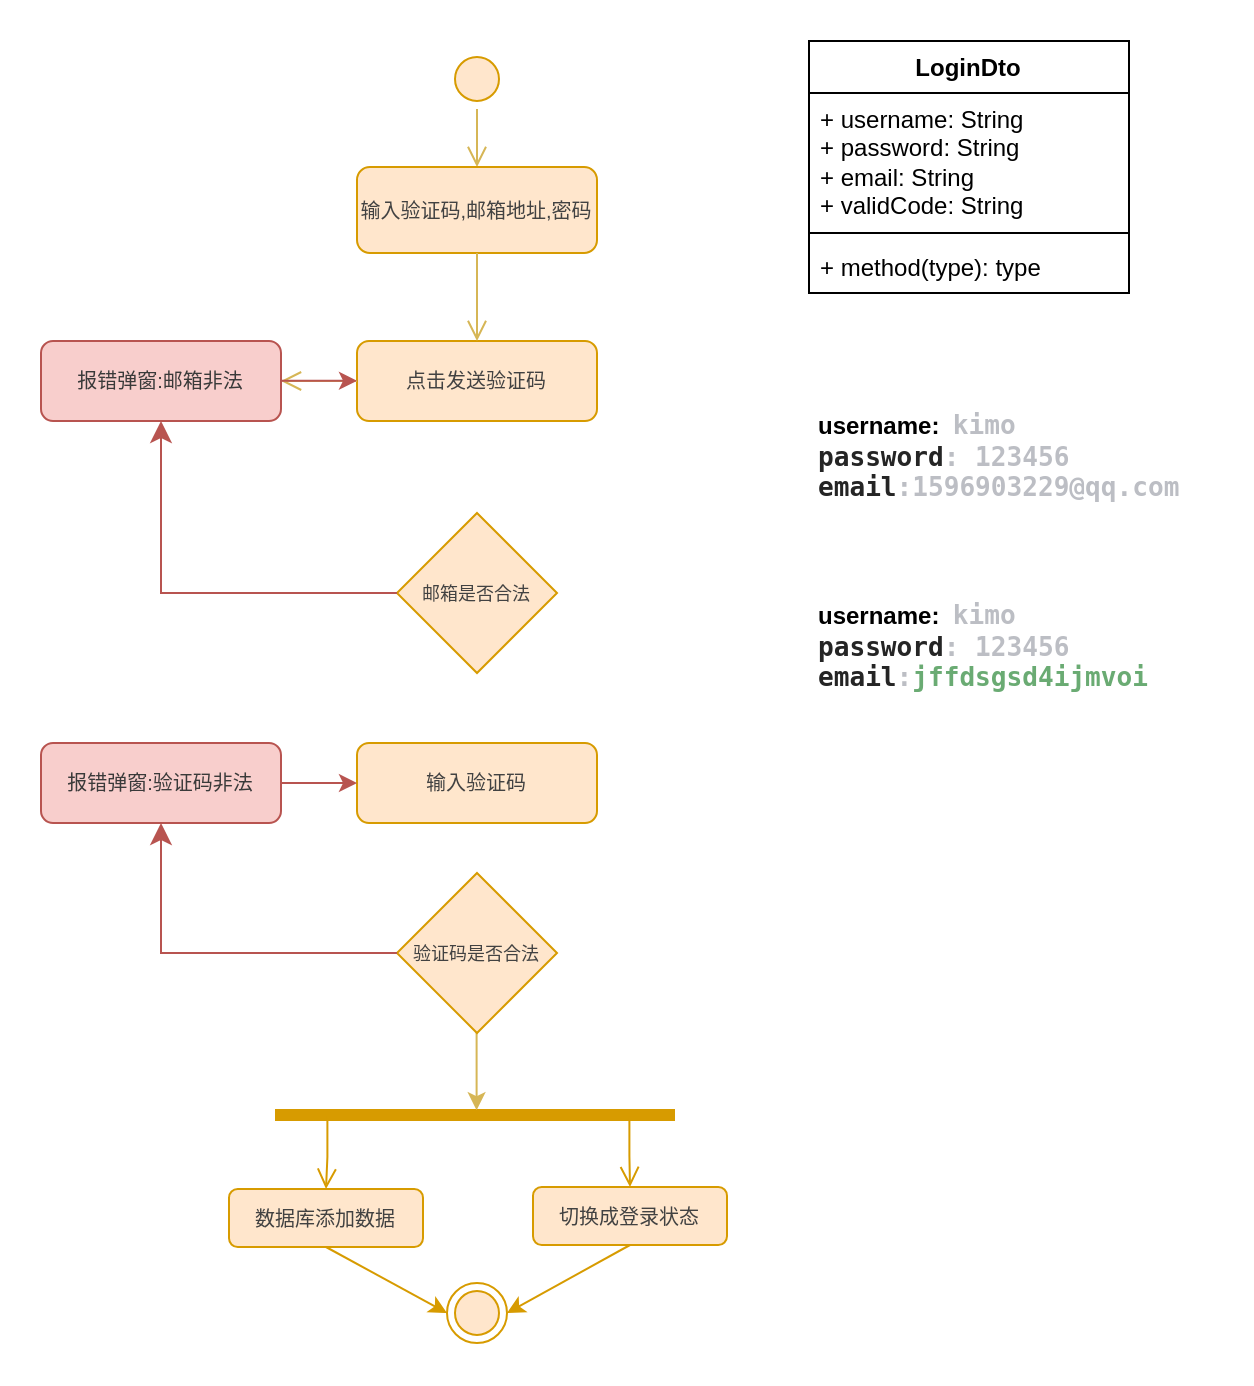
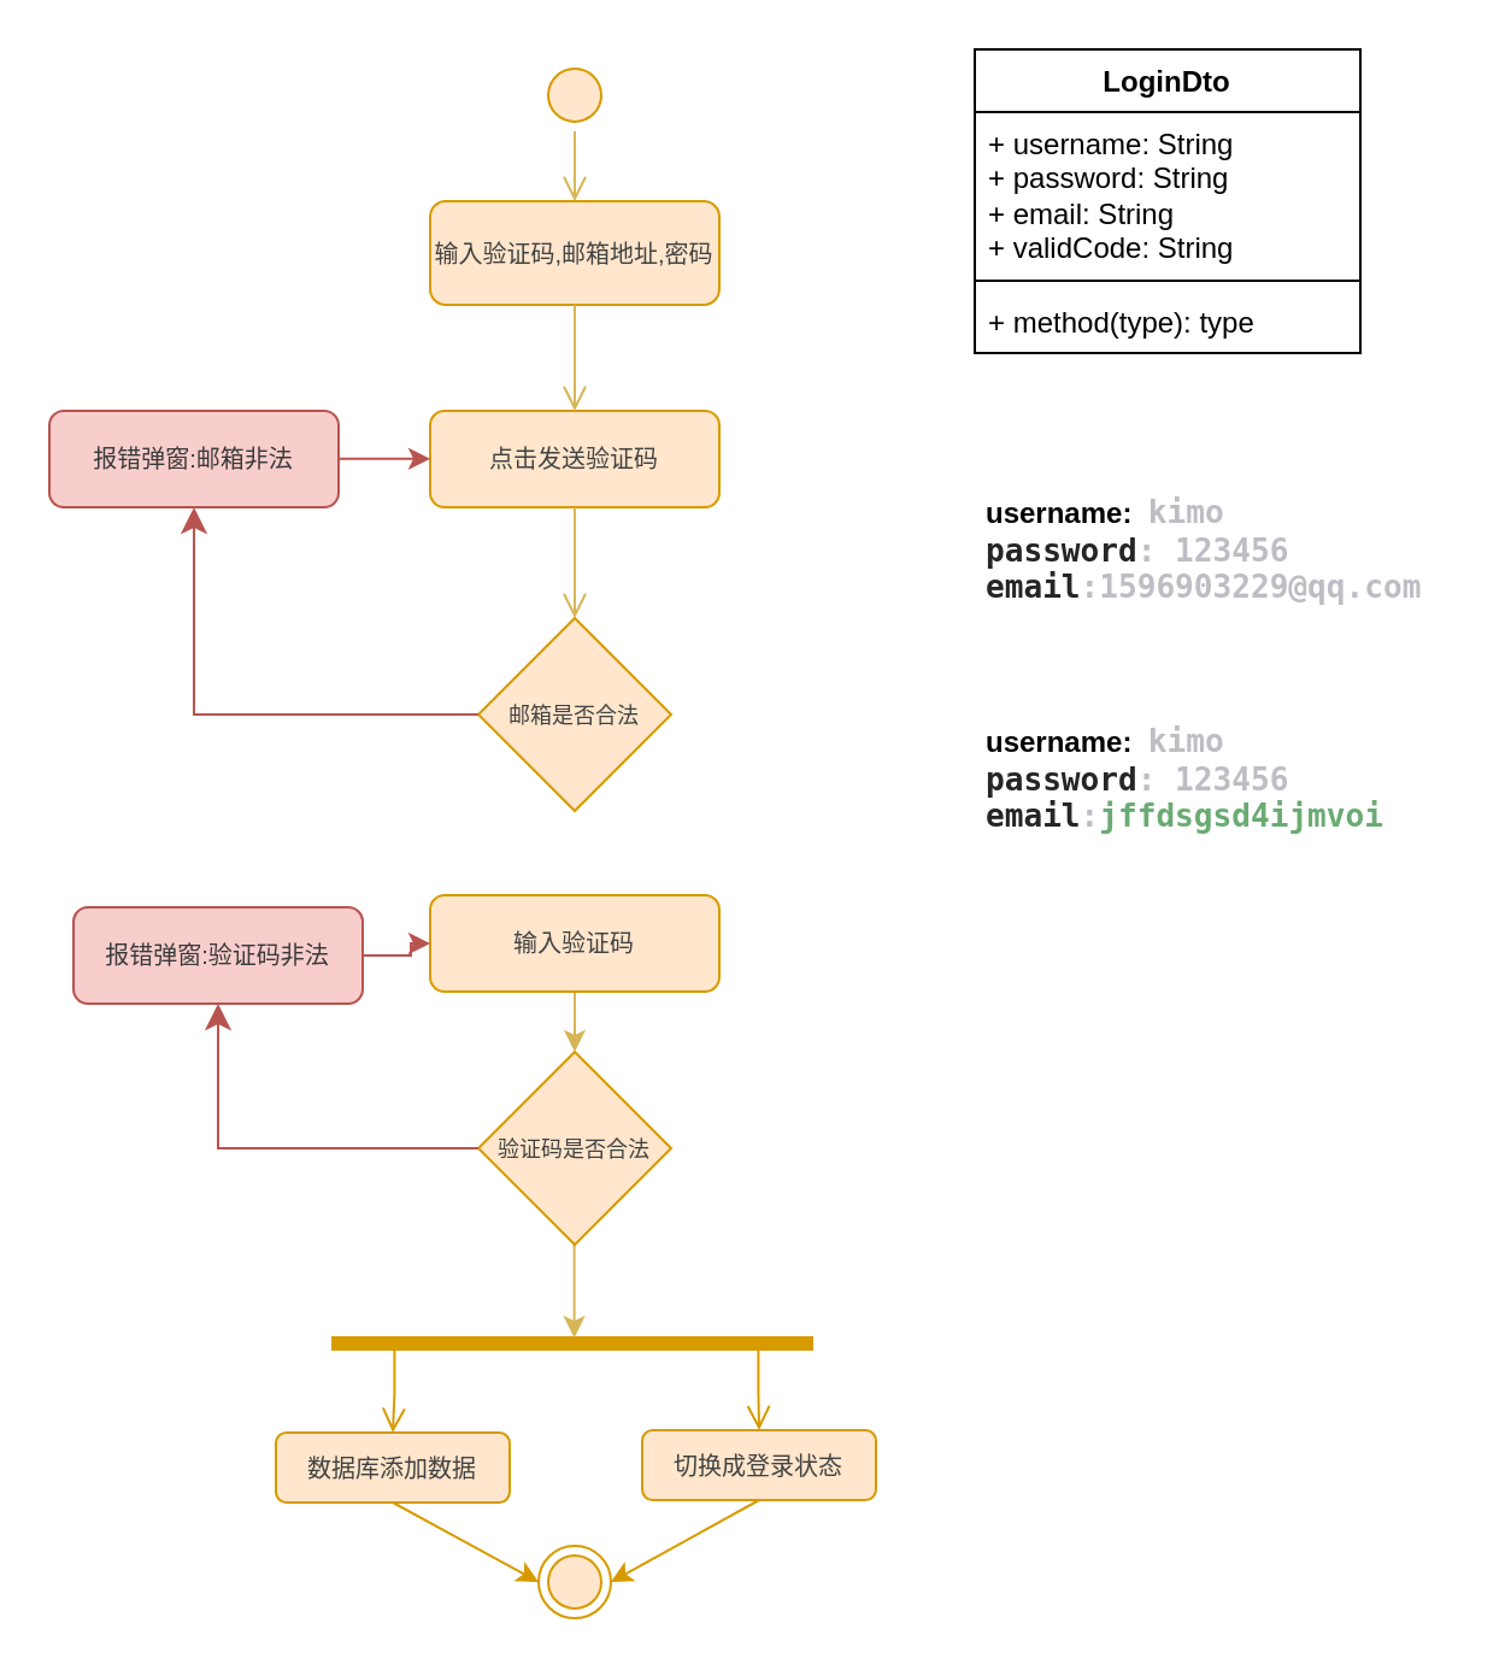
- <mxCell id="8" value="" style="edgeStyle=orthogonalEdgeStyle;html=1;verticalAlign=bottom;endArrow=open;endSize=8;strokeColor=#d6b656;rounded=0;fillColor=#fff2cc;" parent="1" source="6" target="12" edge="1"><mxGeometry relative="1" as="geometry"><mxPoint x="237.71" y="450" as="targetPoint" /><mxPoint x="237.71" y="340" as="sourcePoint" /></mxGeometry></mxCell>
+ <mxCell id="8" value="" style="edgeStyle=orthogonalEdgeStyle;html=1;verticalAlign=bottom;endArrow=open;endSize=8;strokeColor=#d6b656;rounded=0;fillColor=#fff2cc;entryX=0.5;entryY=0;entryDx=0;entryDy=0;" parent="1" source="6" target="9" edge="1"><mxGeometry relative="1" as="geometry"><mxPoint x="237.71" y="450" as="targetPoint" /><mxPoint x="237.71" y="340" as="sourcePoint" /></mxGeometry></mxCell>
- <mxCell id="32" value="&lt;span style=&quot;font-size: 10px;&quot;&gt;&lt;font style=&quot;color: rgb(58, 58, 58);&quot;&gt;报错弹窗:验证码非法&lt;/font&gt;&lt;/span&gt;" style="rounded=1;whiteSpace=wrap;html=1;fillColor=#f8cecc;strokeColor=#b85450;" vertex="1" parent="1"><mxGeometry x="20" y="371" width="120" height="40" as="geometry" /></mxCell>
+ <mxCell id="32" value="&lt;span style=&quot;font-size: 10px;&quot;&gt;&lt;font style=&quot;color: rgb(58, 58, 58);&quot;&gt;报错弹窗:验证码非法&lt;/font&gt;&lt;/span&gt;" style="rounded=1;whiteSpace=wrap;html=1;fillColor=#f8cecc;strokeColor=#b85450;" vertex="1" parent="1"><mxGeometry x="30" y="376" width="120" height="40" as="geometry" /></mxCell>
+ <mxCell id="26" value="" style="edgeStyle=orthogonalEdgeStyle;rounded=0;orthogonalLoop=1;jettySize=auto;html=1;fillColor=#fff2cc;strokeColor=#d6b656;" edge="1" parent="1" source="27" target="29"><mxGeometry relative="1" as="geometry" /></mxCell>
